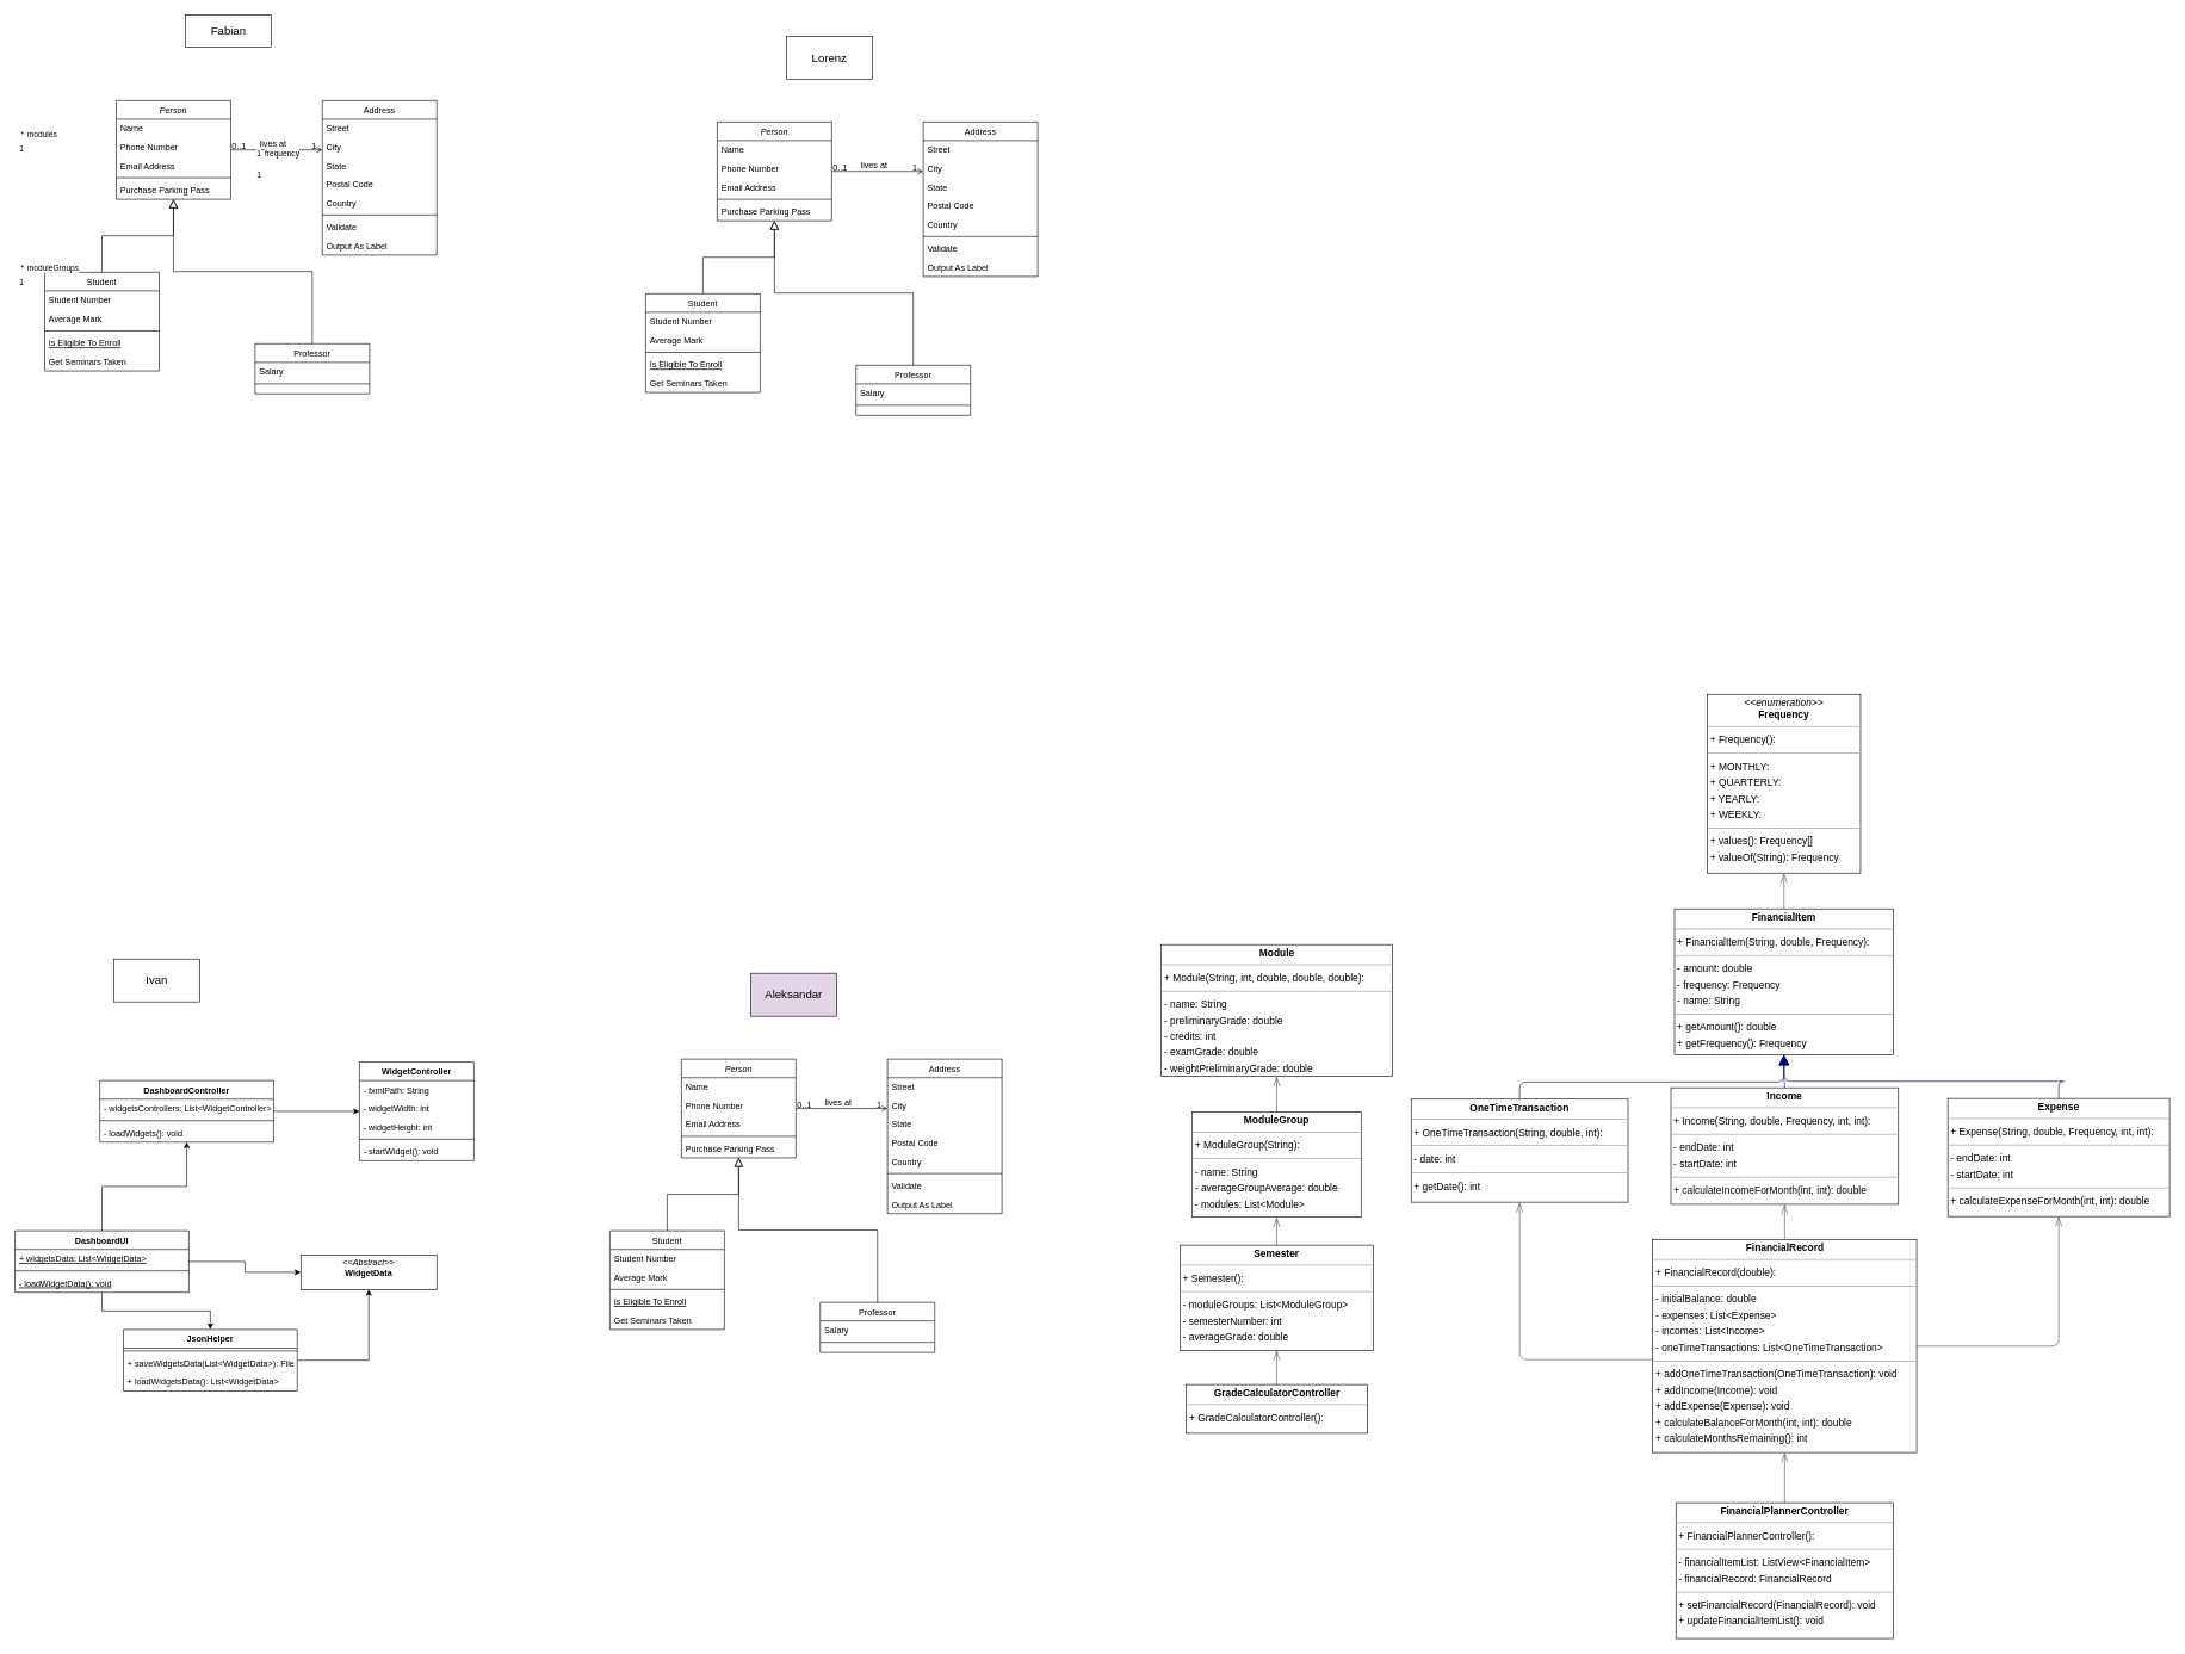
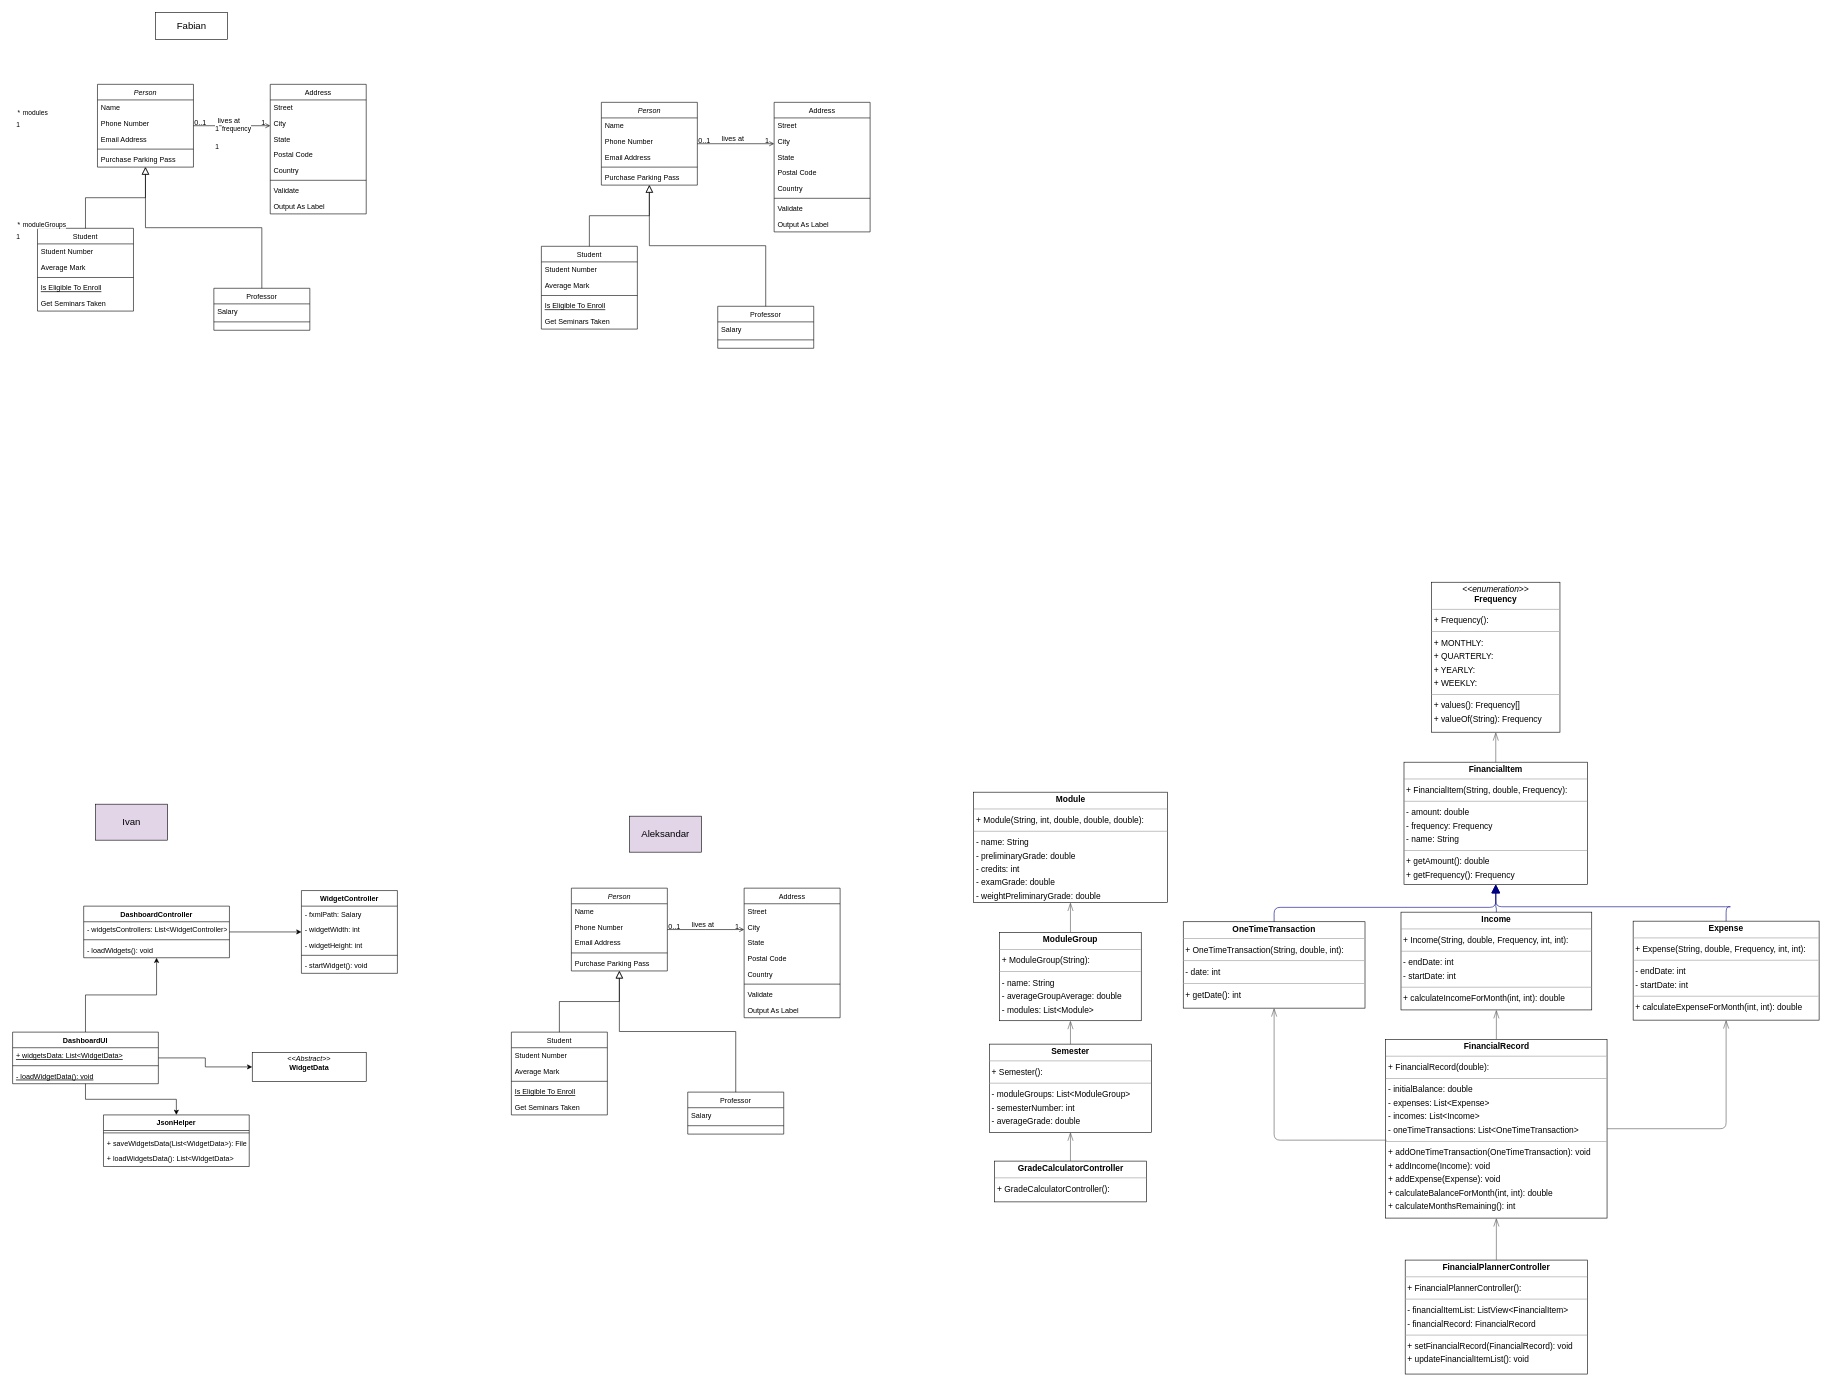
- <mxCell id="63" value="Lorenz" style="rounded=0;whiteSpace=wrap;html=1;fontSize=16;" parent="1" vertex="1"><mxGeometry x="1099" y="50" width="120" height="60" as="geometry" /></mxCell>
- <mxCell id="64" value="Ivan" style="rounded=0;whiteSpace=wrap;html=1;fontSize=16;" parent="1" vertex="1"><mxGeometry x="159" y="1340" width="120" height="60" as="geometry" /></mxCell>
+ <mxCell id="64" value="Ivan" style="rounded=0;whiteSpace=wrap;html=1;fontSize=16;fillColor=#e1d5e7;" parent="1" vertex="1"><mxGeometry x="159" y="1340" width="120" height="60" as="geometry" /></mxCell>
- <mxCell id="145" value="- fxmlPath: String" style="text;strokeColor=none;fillColor=none;align=left;verticalAlign=top;spacingLeft=4;spacingRight=4;overflow=hidden;rotatable=0;points=[[0,0.5],[1,0.5]];portConstraint=eastwest;" vertex="1" parent="144"><mxGeometry y="26" width="160" height="26" as="geometry" /></mxCell>
+ <mxCell id="145" value="- fxmlPath: Salary" style="text;strokeColor=none;fillColor=none;align=left;verticalAlign=top;spacingLeft=4;spacingRight=4;overflow=hidden;rotatable=0;points=[[0,0.5],[1,0.5]];portConstraint=eastwest;" vertex="1" parent="144"><mxGeometry y="26" width="160" height="26" as="geometry" /></mxCell>
- <mxCell id="157" style="edgeStyle=orthogonalEdgeStyle;rounded=0;orthogonalLoop=1;jettySize=auto;html=1;exitX=1;exitY=0.5;exitDx=0;exitDy=0;" edge="1" parent="1" source="158" target="162"><mxGeometry relative="1" as="geometry" /></mxCell>
